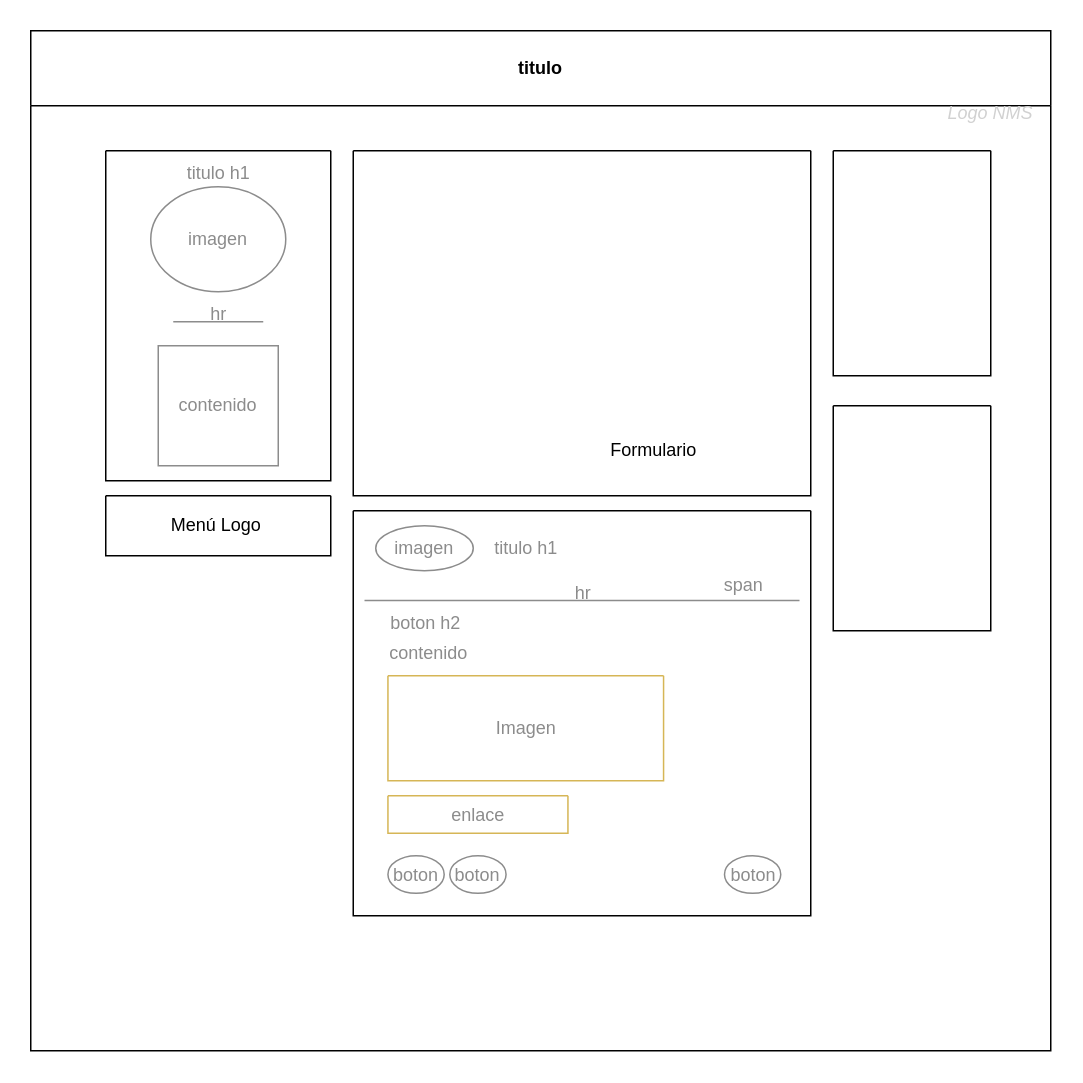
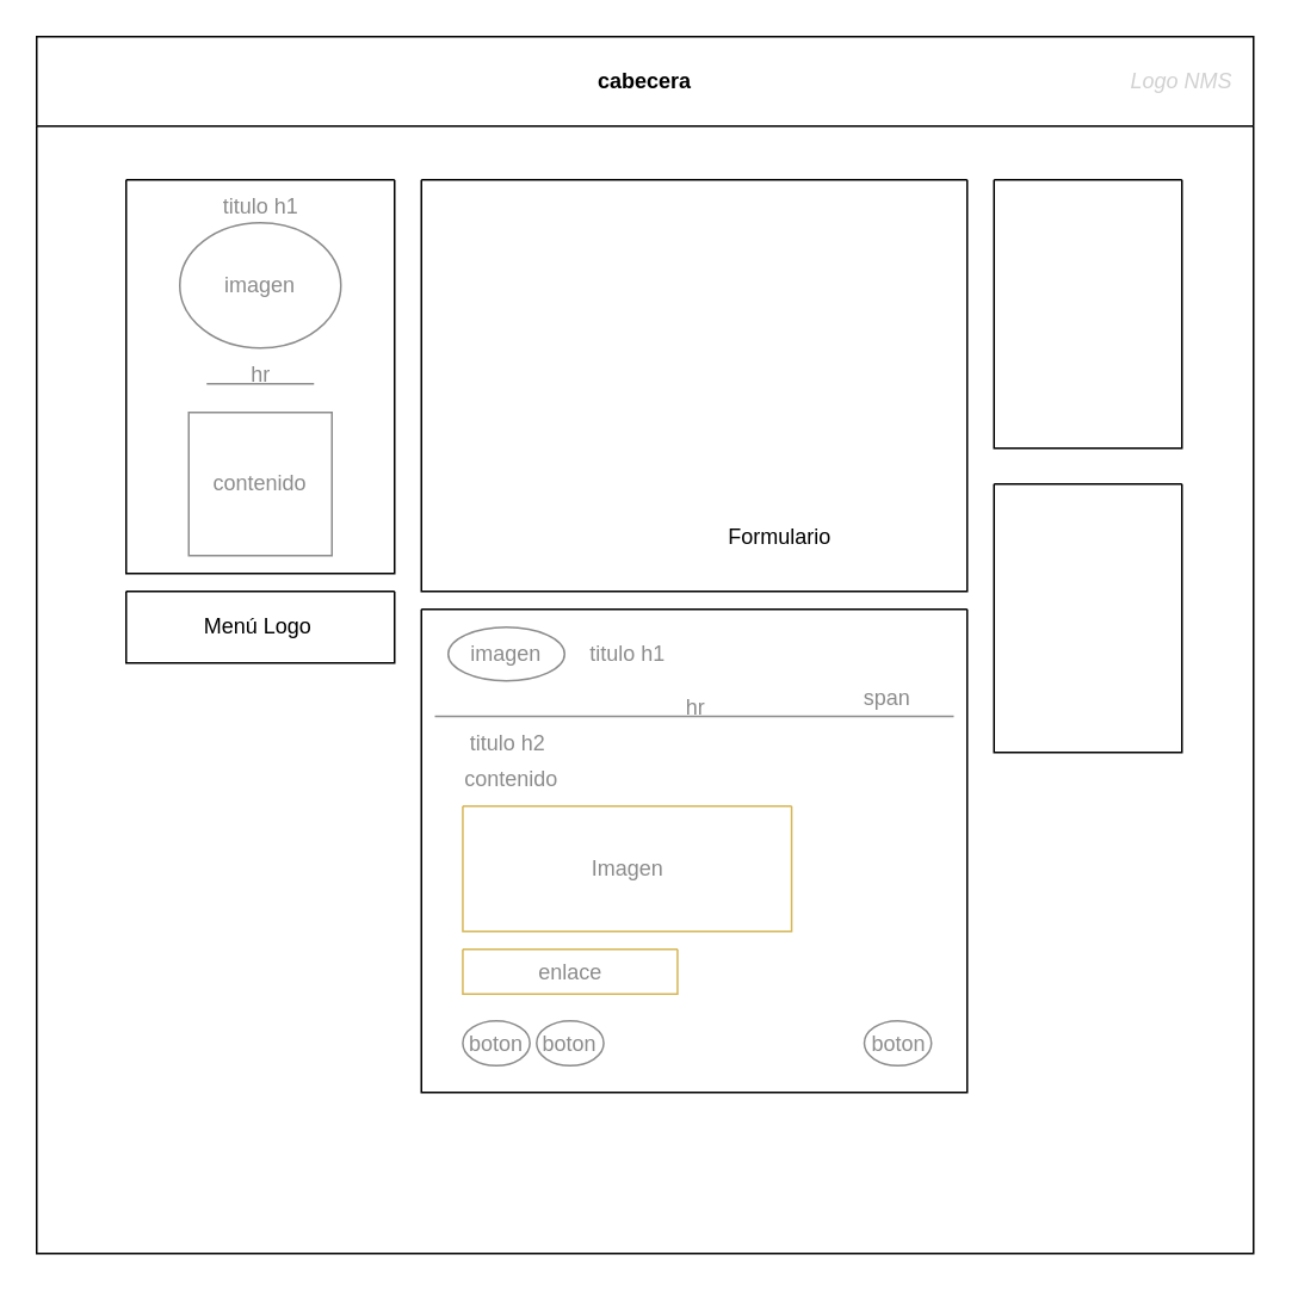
- <mxCell id="2" value="titulo" style="swimlane;whiteSpace=wrap;html=1;startSize=50;" vertex="1" parent="1"><mxGeometry x="20" y="20" width="680" height="680" as="geometry" /></mxCell>
+ <mxCell id="2" value="cabecera" style="swimlane;whiteSpace=wrap;html=1;startSize=50;" vertex="1" parent="1"><mxGeometry x="20" y="20" width="680" height="680" as="geometry" /></mxCell>
- <mxCell id="30" value="&lt;i&gt;&lt;font color=&quot;#d1d1d1&quot;&gt;Logo NMS&lt;/font&gt;&lt;/i&gt;" style="text;html=1;align=center;verticalAlign=middle;whiteSpace=wrap;rounded=0;" vertex="1" parent="1"><mxGeometry x="630" y="60" width="60" height="30" as="geometry" /></mxCell>
+ <mxCell id="30" value="&lt;i&gt;&lt;font color=&quot;#d1d1d1&quot;&gt;Logo NMS&lt;/font&gt;&lt;/i&gt;" style="text;html=1;align=center;verticalAlign=middle;whiteSpace=wrap;rounded=0;" vertex="1" parent="1"><mxGeometry x="630" y="30" width="60" height="30" as="geometry" /></mxCell>
- <mxCell id="20" value="&lt;font color=&quot;#8c8c8c&quot;&gt;boton h2&lt;/font&gt;" style="text;html=1;align=center;verticalAlign=middle;resizable=0;points=[];autosize=1;strokeColor=none;fillColor=none;" vertex="1" parent="14"><mxGeometry x="12.5" y="60" width="70" height="30" as="geometry" /></mxCell>
+ <mxCell id="20" value="&lt;font color=&quot;#8c8c8c&quot;&gt;titulo h2&lt;/font&gt;" style="text;html=1;align=center;verticalAlign=middle;resizable=0;points=[];autosize=1;strokeColor=none;fillColor=none;" vertex="1" parent="14"><mxGeometry x="12.5" y="60" width="70" height="30" as="geometry" /></mxCell>
